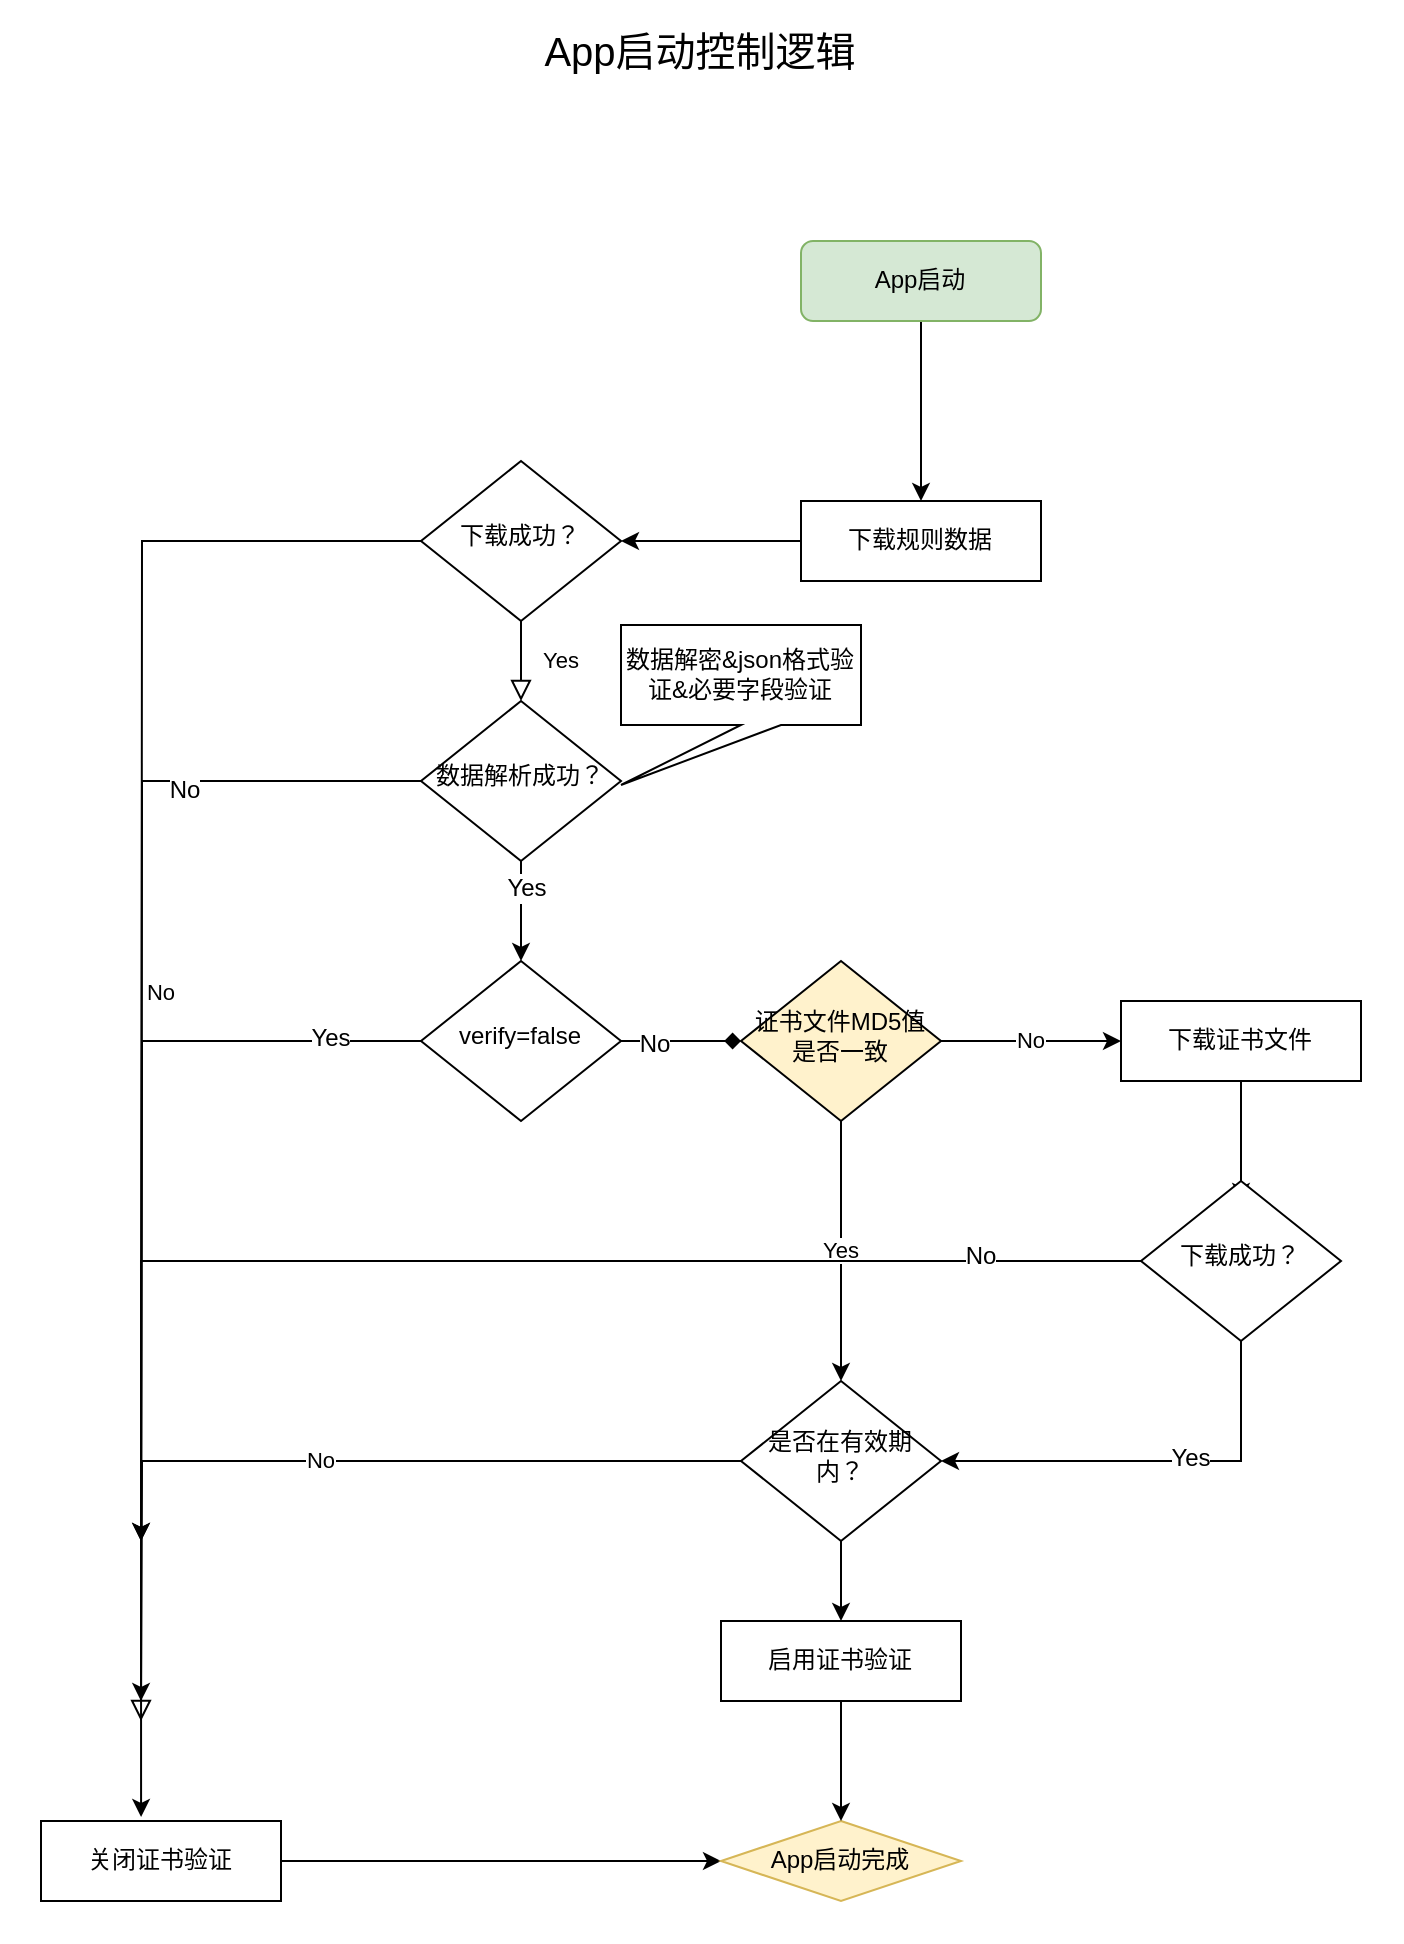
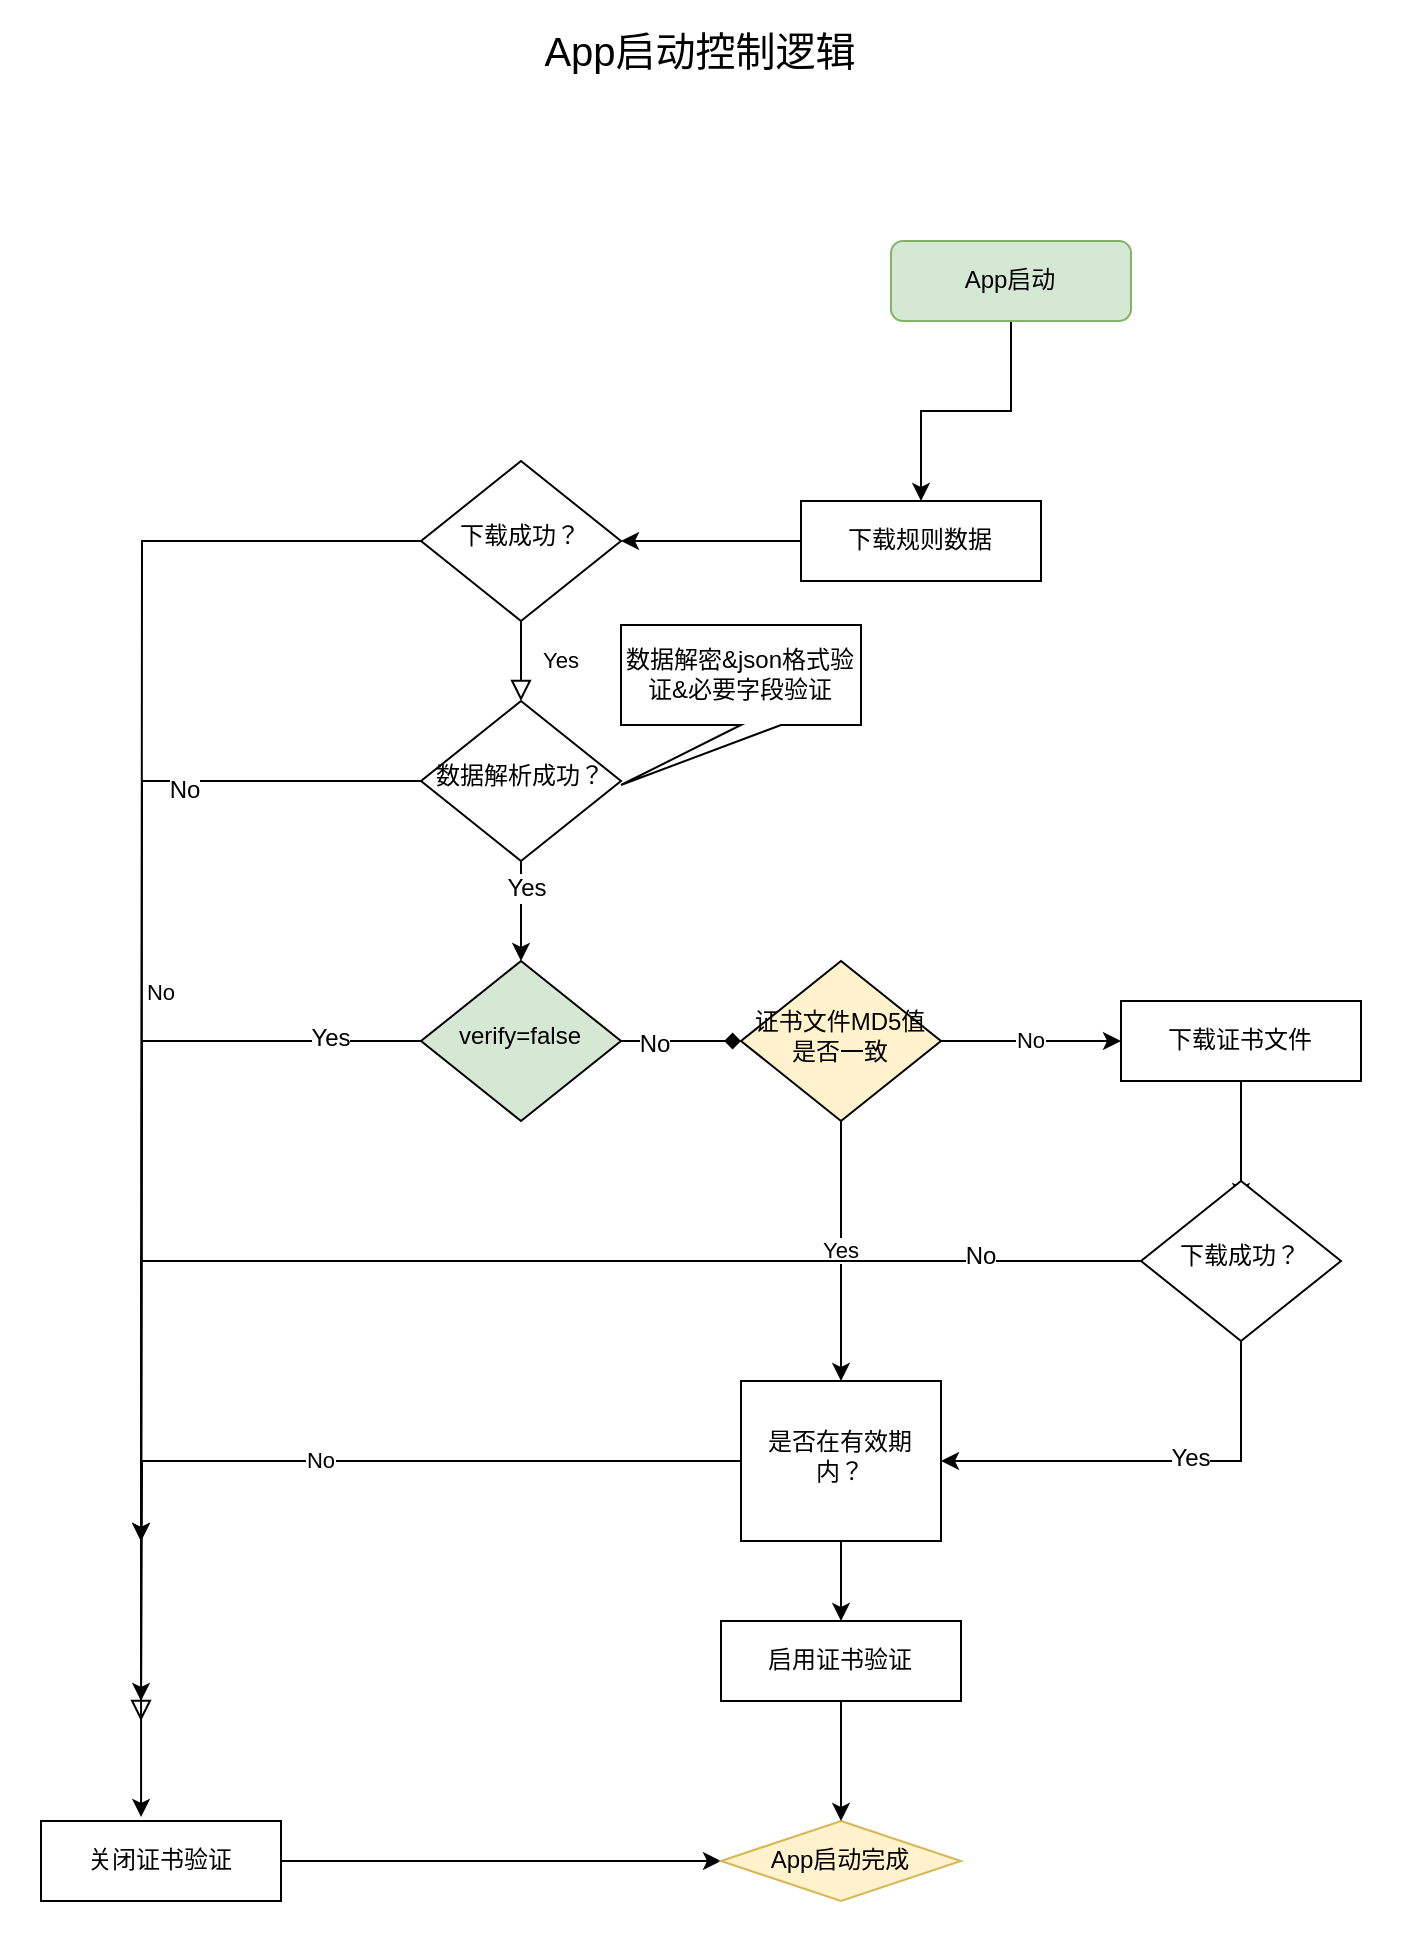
- <mxCell id="3" value="App启动" style="rounded=1;whiteSpace=wrap;html=1;fontSize=12;glass=0;strokeWidth=1;shadow=0;fillColor=#d5e8d4;strokeColor=#82b366;" parent="1" vertex="1"><mxGeometry x="400" y="120" width="120" height="40" as="geometry" /></mxCell>
+ <mxCell id="3" value="App启动" style="rounded=1;whiteSpace=wrap;html=1;fontSize=12;glass=0;strokeWidth=1;shadow=0;fillColor=#d5e8d4;strokeColor=#82b366;" parent="1" vertex="1"><mxGeometry x="445" y="120" width="120" height="40" as="geometry" /></mxCell>
- <mxCell id="17" value="verify=false" style="rhombus;whiteSpace=wrap;html=1;shadow=0;fontFamily=Helvetica;fontSize=12;align=center;strokeWidth=1;spacing=6;spacingTop=-4;" vertex="1" parent="1"><mxGeometry x="210" y="480" width="100" height="80" as="geometry" /></mxCell>
+ <mxCell id="17" value="verify=false" style="rhombus;whiteSpace=wrap;html=1;shadow=0;fontFamily=Helvetica;fontSize=12;align=center;strokeWidth=1;spacing=6;spacingTop=-4;fillColor=#d5e8d4;" vertex="1" parent="1"><mxGeometry x="210" y="480" width="100" height="80" as="geometry" /></mxCell>
- <mxCell id="23" value="是否在有效期内？" style="rhombus;whiteSpace=wrap;html=1;shadow=0;fontFamily=Helvetica;fontSize=12;align=center;strokeWidth=1;spacing=6;spacingTop=-4;" vertex="1" parent="1"><mxGeometry x="370" y="690" width="100" height="80" as="geometry" /></mxCell>
+ <mxCell id="23" value="是否在有效期内？" style="whiteSpace=wrap;html=1;shadow=0;fontFamily=Helvetica;fontSize=12;align=center;strokeWidth=1;spacing=6;spacingTop=-4;rounded=0;" vertex="1" parent="1"><mxGeometry x="370" y="690" width="100" height="80" as="geometry" /></mxCell>
